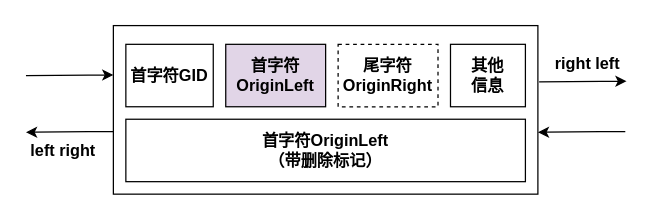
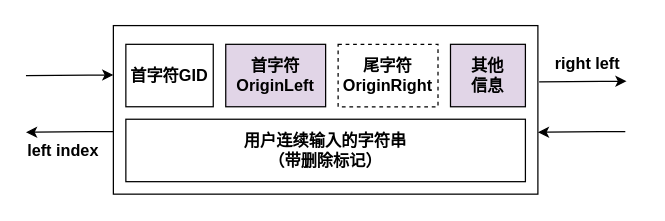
- <mxCell id="13" value="其他&lt;div style=&quot;font-size: 13px;&quot;&gt;信息&lt;/div&gt;" style="rounded=0;whiteSpace=wrap;html=1;fontSize=13;fontStyle=1" vertex="1" parent="1"><mxGeometry x="360" y="35" width="60" height="50" as="geometry" /></mxCell>
+ <mxCell id="13" value="其他&lt;div style=&quot;font-size: 13px;&quot;&gt;信息&lt;/div&gt;" style="rounded=0;whiteSpace=wrap;html=1;fontSize=13;fontStyle=1;fillColor=#e1d5e7;" vertex="1" parent="1"><mxGeometry x="360" y="35" width="60" height="50" as="geometry" /></mxCell>
- <mxCell id="11" value="&lt;b style=&quot;font-size: 13px;&quot;&gt;left right&lt;/b&gt;" style="text;html=1;align=center;verticalAlign=middle;whiteSpace=wrap;rounded=0;fontSize=13;" vertex="1" parent="1"><mxGeometry x="20" y="105" width="60" height="30" as="geometry" /></mxCell>
+ <mxCell id="11" value="&lt;b style=&quot;font-size: 13px;&quot;&gt;left index&lt;/b&gt;" style="text;html=1;align=center;verticalAlign=middle;whiteSpace=wrap;rounded=0;fontSize=13;" vertex="1" parent="1"><mxGeometry x="20" y="105" width="60" height="30" as="geometry" /></mxCell>
- <mxCell id="3" value="首字符OriginLeft&lt;br&gt;（带删除标记）" style="rounded=0;whiteSpace=wrap;html=1;fontSize=13;fontStyle=1" vertex="1" parent="1"><mxGeometry x="100" y="95" width="320" height="50" as="geometry" /></mxCell>
+ <mxCell id="3" value="用户连续输入的字符串&lt;br&gt;（带删除标记）" style="rounded=0;whiteSpace=wrap;html=1;fontSize=13;fontStyle=1" vertex="1" parent="1"><mxGeometry x="100" y="95" width="320" height="50" as="geometry" /></mxCell>
